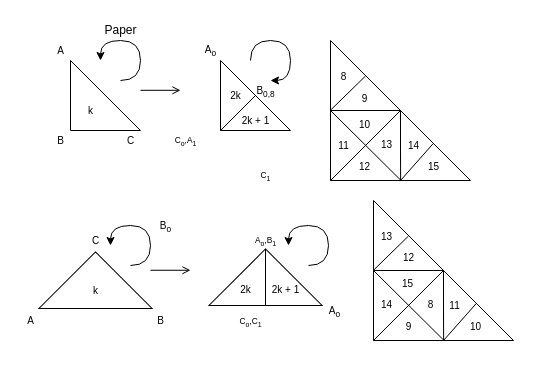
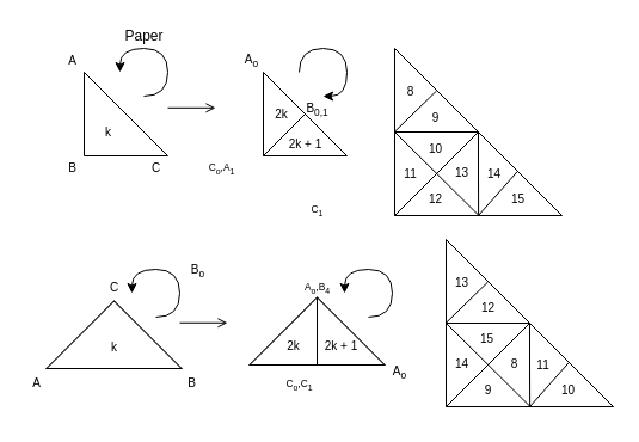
- <mxCell id="16" value="&lt;sub&gt;&lt;span style=&quot;font-size: 10px&quot;&gt;B&lt;sub&gt;0,8&lt;/sub&gt;&lt;/span&gt;&lt;/sub&gt;" style="text;html=1;align=center;verticalAlign=middle;resizable=0;points=[];autosize=1;strokeColor=none;fillColor=none;fontSize=10;" vertex="1" parent="1"><mxGeometry x="250" y="80" width="30" height="20" as="geometry" /></mxCell>
+ <mxCell id="16" value="&lt;sub&gt;&lt;span style=&quot;font-size: 10px&quot;&gt;B&lt;sub&gt;0,1&lt;/sub&gt;&lt;/span&gt;&lt;/sub&gt;" style="text;html=1;align=center;verticalAlign=middle;resizable=0;points=[];autosize=1;strokeColor=none;fillColor=none;fontSize=10;" vertex="1" parent="1"><mxGeometry x="250" y="80" width="30" height="20" as="geometry" /></mxCell>
- <mxCell id="46" value="&lt;span style=&quot;font-size: 8.333px&quot;&gt;A&lt;sub&gt;o&lt;/sub&gt;,B&lt;sub&gt;1&lt;/sub&gt;&lt;/span&gt;" style="text;html=1;align=center;verticalAlign=middle;resizable=0;points=[];autosize=1;strokeColor=none;fillColor=none;fontSize=10;" vertex="1" parent="1"><mxGeometry x="245" y="230" width="40" height="20" as="geometry" /></mxCell>
+ <mxCell id="46" value="&lt;span style=&quot;font-size: 8.333px&quot;&gt;A&lt;sub&gt;o&lt;/sub&gt;,B&lt;sub&gt;4&lt;/sub&gt;&lt;/span&gt;" style="text;html=1;align=center;verticalAlign=middle;resizable=0;points=[];autosize=1;strokeColor=none;fillColor=none;fontSize=10;" vertex="1" parent="1"><mxGeometry x="245" y="230" width="40" height="20" as="geometry" /></mxCell>
